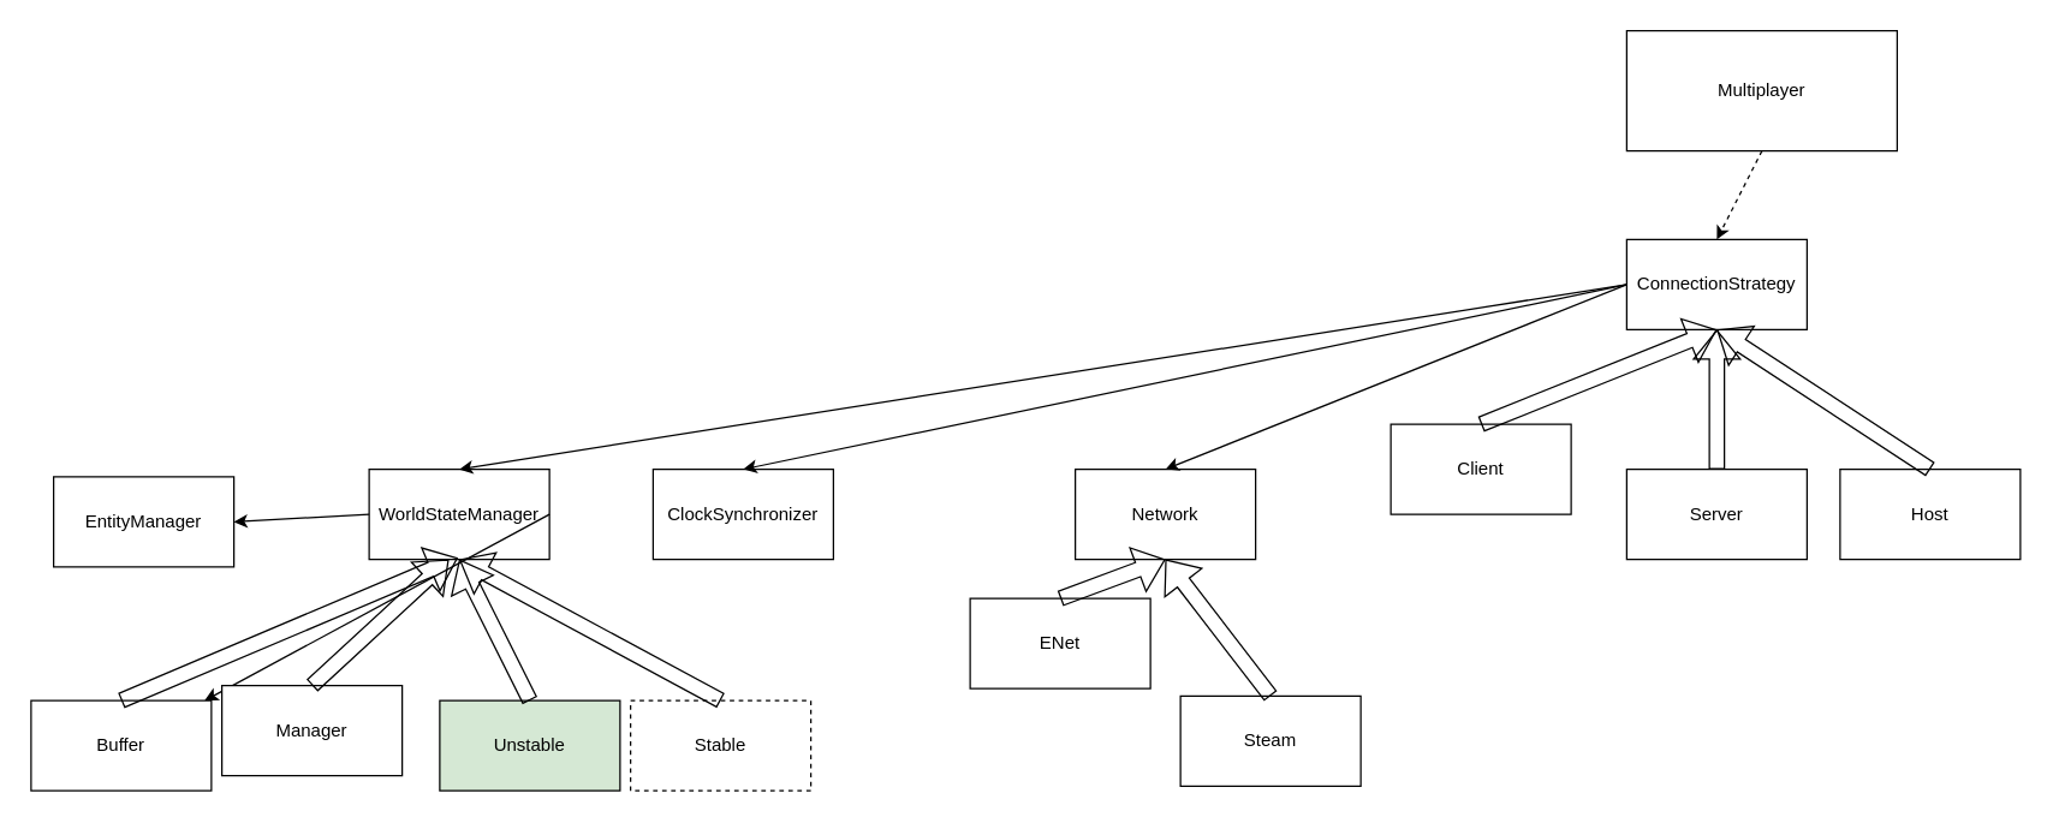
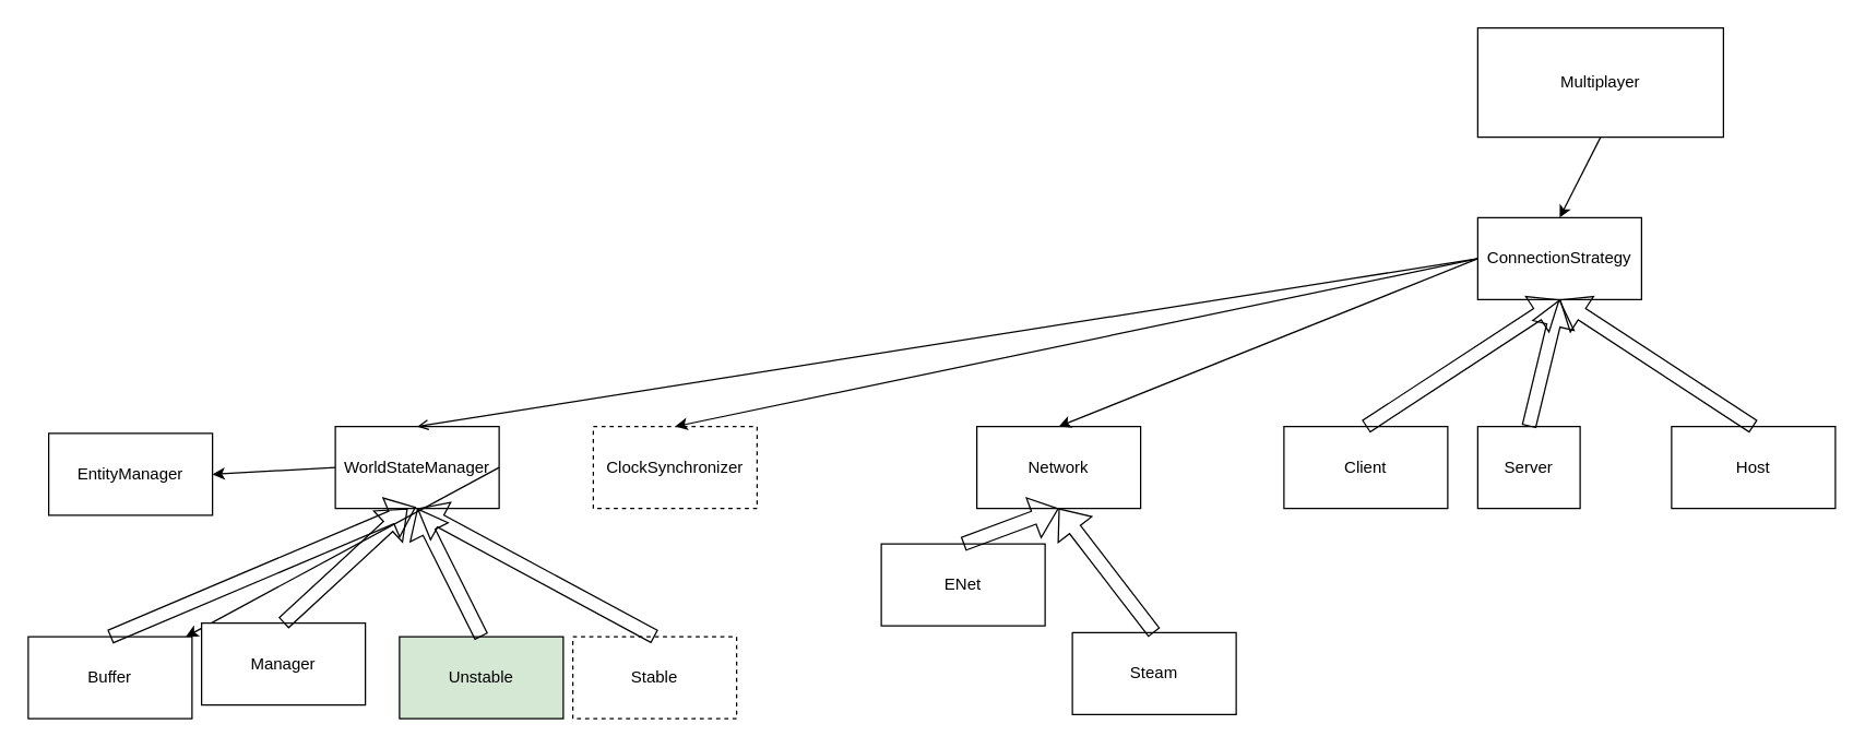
- <mxCell id="16" value="" style="endArrow=classic;html=1;rounded=0;exitX=0.5;exitY=1;exitDx=0;exitDy=0;entryX=0.5;entryY=0;entryDx=0;entryDy=0;dashed=1;" parent="1" source="2" target="8" edge="1"><mxGeometry width="50" height="50" relative="1" as="geometry"><mxPoint x="948" y="366" as="sourcePoint" /><mxPoint x="998" y="316" as="targetPoint" /></mxGeometry></mxCell>
+ <mxCell id="16" value="" style="endArrow=classic;html=1;rounded=0;exitX=0.5;exitY=1;exitDx=0;exitDy=0;entryX=0.5;entryY=0;entryDx=0;entryDy=0;" parent="1" source="2" target="8" edge="1"><mxGeometry width="50" height="50" relative="1" as="geometry"><mxPoint x="948" y="366" as="sourcePoint" /><mxPoint x="998" y="316" as="targetPoint" /></mxGeometry></mxCell>
- <mxCell id="20" value="" style="endArrow=classic;html=1;rounded=0;exitX=0;exitY=0.5;exitDx=0;exitDy=0;entryX=0.5;entryY=0;entryDx=0;entryDy=0;" parent="1" source="8" target="18" edge="1"><mxGeometry width="50" height="50" relative="1" as="geometry"><mxPoint x="509" y="371" as="sourcePoint" /><mxPoint x="559" y="321" as="targetPoint" /></mxGeometry></mxCell>
+ <mxCell id="20" value="" style="endArrow=open;html=1;rounded=0;exitX=0;exitY=0.5;exitDx=0;exitDy=0;entryX=0.5;entryY=0;entryDx=0;entryDy=0;" parent="1" source="8" target="18" edge="1"><mxGeometry width="50" height="50" relative="1" as="geometry"><mxPoint x="509" y="371" as="sourcePoint" /><mxPoint x="559" y="321" as="targetPoint" /></mxGeometry></mxCell>
- <mxCell id="9" value="Client" style="rounded=0;whiteSpace=wrap;html=1;" parent="1" vertex="1"><mxGeometry x="925" y="282" width="120" height="60" as="geometry" /></mxCell>
+ <mxCell id="9" value="Client" style="rounded=0;whiteSpace=wrap;html=1;" parent="1" vertex="1"><mxGeometry x="940" y="312" width="120" height="60" as="geometry" /></mxCell>
- <mxCell id="17" value="ClockSynchronizer" style="rounded=0;whiteSpace=wrap;html=1;" parent="1" vertex="1"><mxGeometry x="434" y="312" width="120" height="60" as="geometry" /></mxCell>
+ <mxCell id="17" value="ClockSynchronizer" style="rounded=0;whiteSpace=wrap;html=1;dashed=1;" parent="1" vertex="1"><mxGeometry x="434" y="312" width="120" height="60" as="geometry" /></mxCell>
- <mxCell id="10" value="Server" style="rounded=0;whiteSpace=wrap;html=1;" parent="1" vertex="1"><mxGeometry x="1082" y="312" width="120" height="60" as="geometry" /></mxCell>
+ <mxCell id="10" value="Server" style="rounded=0;whiteSpace=wrap;html=1;" parent="1" vertex="1"><mxGeometry x="1082" y="312" width="75" height="60" as="geometry" /></mxCell>
